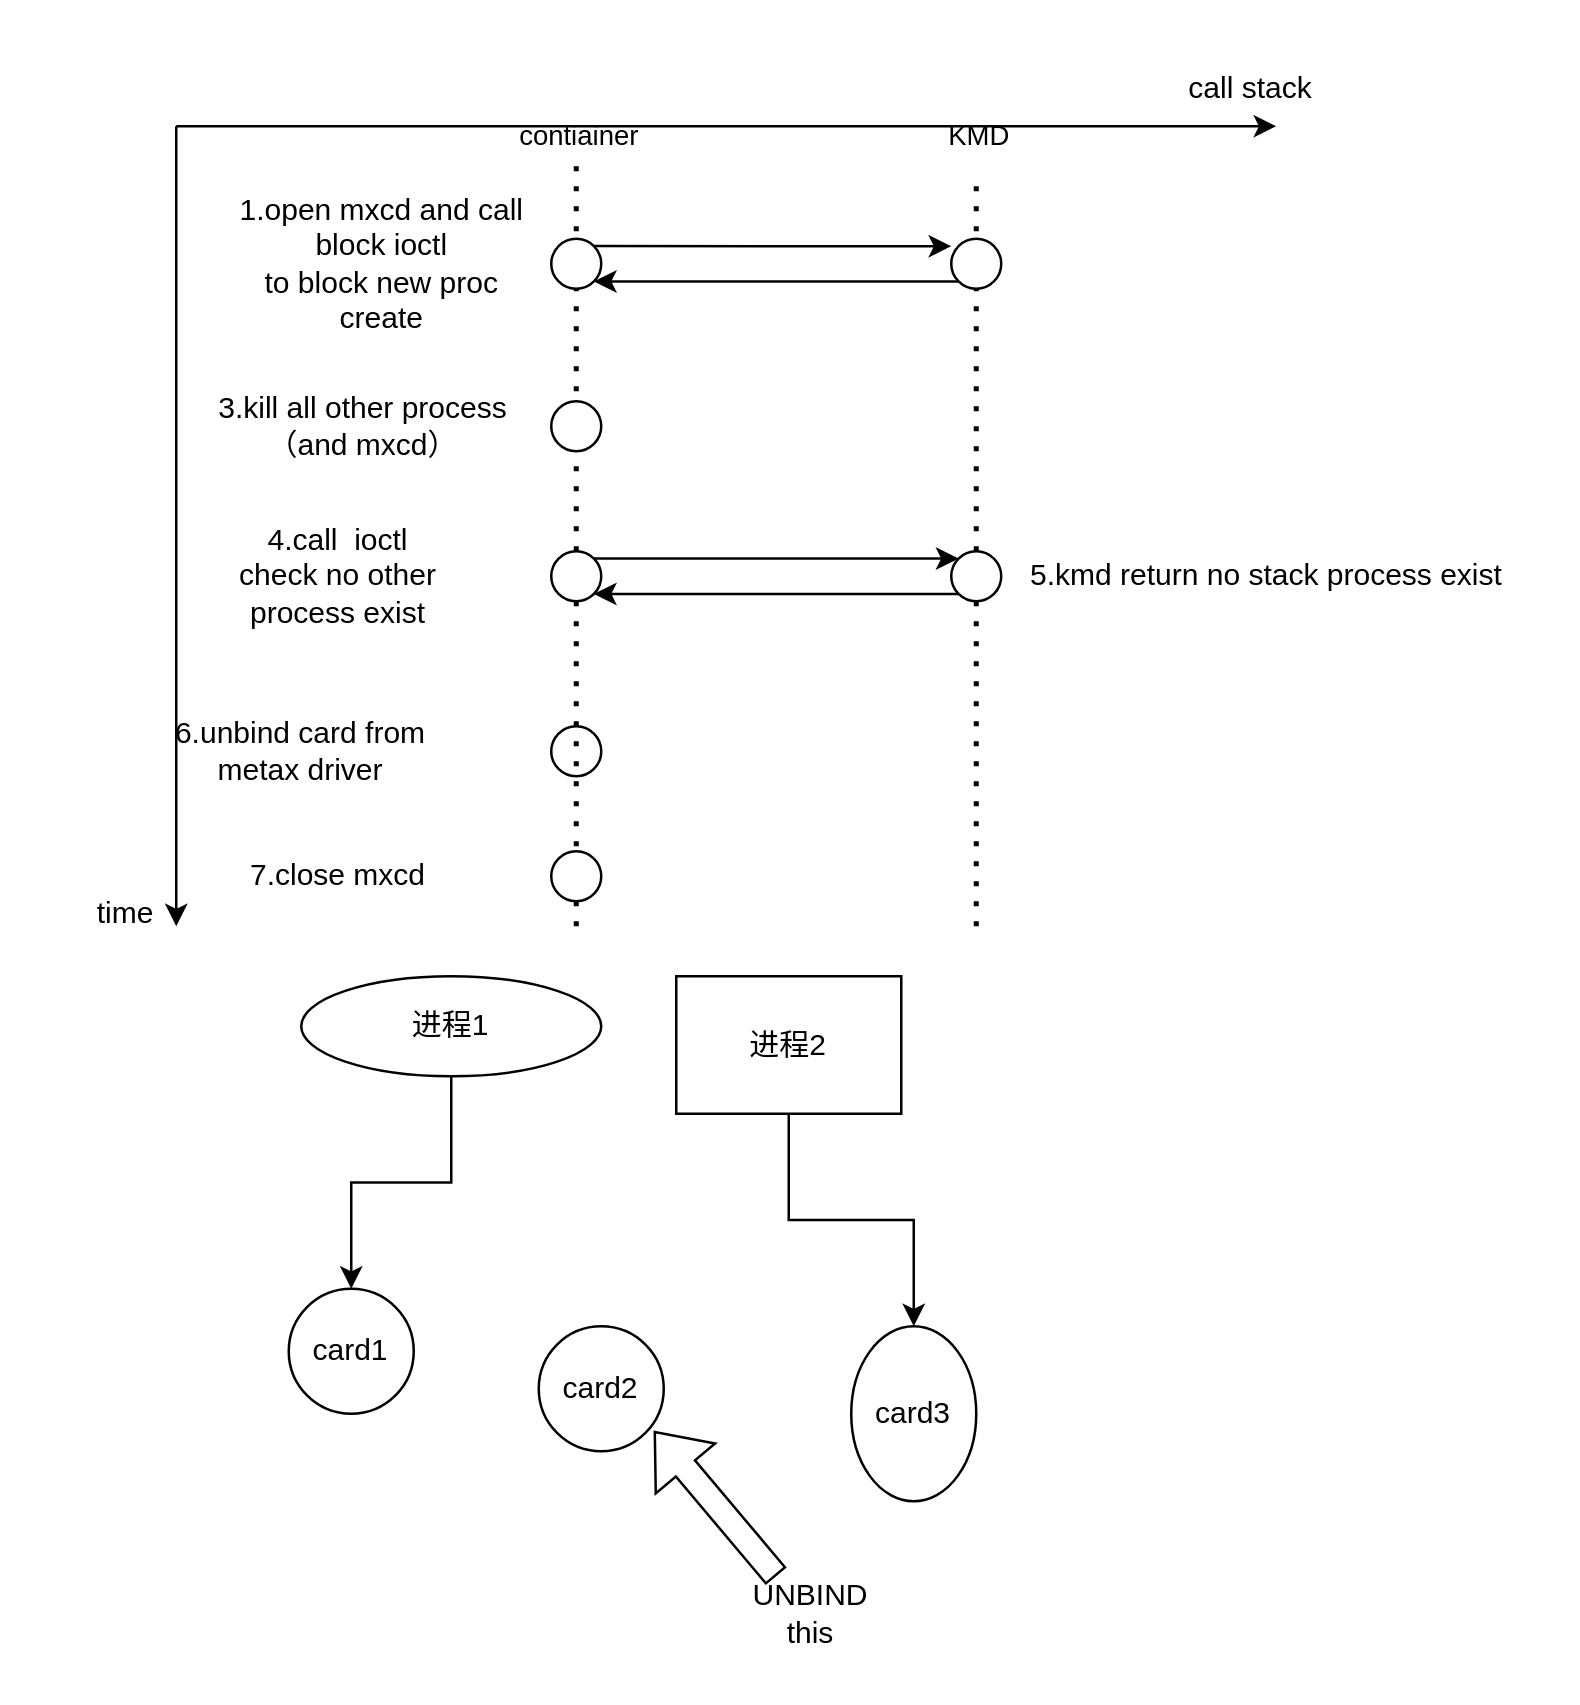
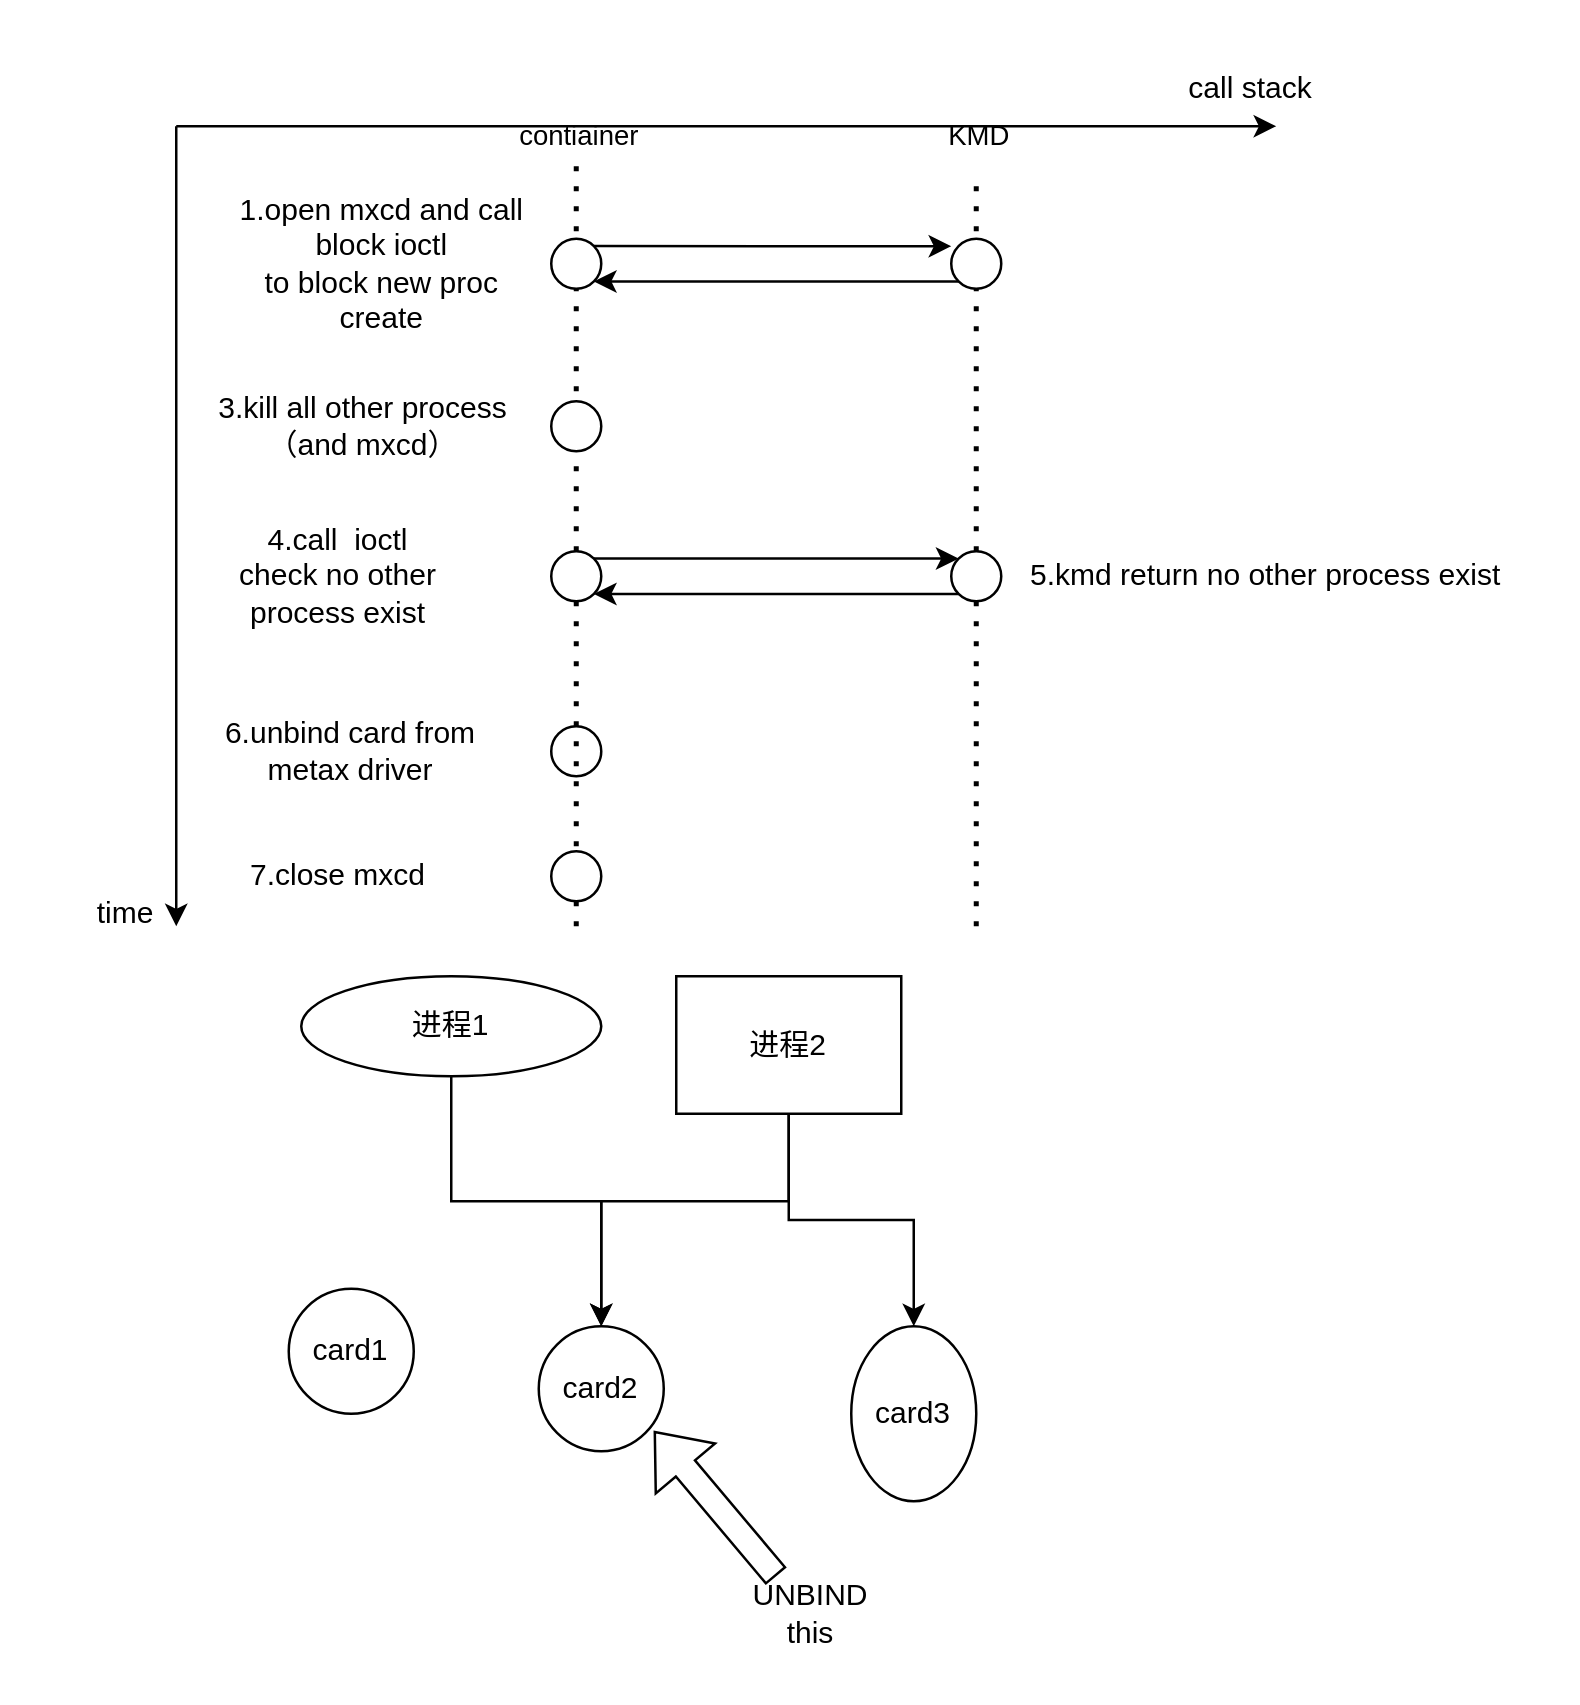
- <mxCell id="26" value="&lt;div&gt;5.kmd return no stack process exist&lt;/div&gt;" style="text;html=1;align=left;verticalAlign=middle;whiteSpace=wrap;rounded=0;" vertex="1" parent="1"><mxGeometry x="410" y="215" width="200" height="30" as="geometry" /></mxCell>
+ <mxCell id="26" value="&lt;div&gt;5.kmd return no other process exist&lt;/div&gt;" style="text;html=1;align=left;verticalAlign=middle;whiteSpace=wrap;rounded=0;" vertex="1" parent="1"><mxGeometry x="410" y="215" width="200" height="30" as="geometry" /></mxCell>
- <mxCell id="19" value="6.unbind card from&lt;div&gt;metax drive&lt;span style=&quot;background-color: transparent; color: light-dark(rgb(0, 0, 0), rgb(255, 255, 255));&quot;&gt;r&lt;/span&gt;&lt;/div&gt;" style="text;html=1;align=center;verticalAlign=middle;whiteSpace=wrap;rounded=0;" vertex="1" parent="1"><mxGeometry x="40" y="290" width="160" height="20" as="geometry" /></mxCell>
+ <mxCell id="19" value="6.unbind card from&lt;div&gt;metax drive&lt;span style=&quot;background-color: transparent; color: light-dark(rgb(0, 0, 0), rgb(255, 255, 255));&quot;&gt;r&lt;/span&gt;&lt;/div&gt;" style="text;html=1;align=center;verticalAlign=middle;whiteSpace=wrap;rounded=0;" vertex="1" parent="1"><mxGeometry x="60" y="290" width="160" height="20" as="geometry" /></mxCell>
- <mxCell id="32" style="edgeStyle=orthogonalEdgeStyle;rounded=0;orthogonalLoop=1;jettySize=auto;html=1;exitX=0.5;exitY=1;exitDx=0;exitDy=0;" edge="1" parent="1" source="33" target="29"><mxGeometry relative="1" as="geometry" /></mxCell>
+ <mxCell id="32" style="edgeStyle=orthogonalEdgeStyle;rounded=0;orthogonalLoop=1;jettySize=auto;html=1;exitX=0.5;exitY=1;exitDx=0;exitDy=0;" edge="1" parent="1" source="33" target="30"><mxGeometry relative="1" as="geometry" /></mxCell>
+ <mxCell id="35" style="edgeStyle=orthogonalEdgeStyle;rounded=0;orthogonalLoop=1;jettySize=auto;html=1;entryX=0.5;entryY=0;entryDx=0;entryDy=0;" edge="1" parent="1" source="36" target="30"><mxGeometry relative="1" as="geometry"><Array as="points"><mxPoint x="315" y="480" /><mxPoint x="240" y="480" /></Array></mxGeometry></mxCell>
